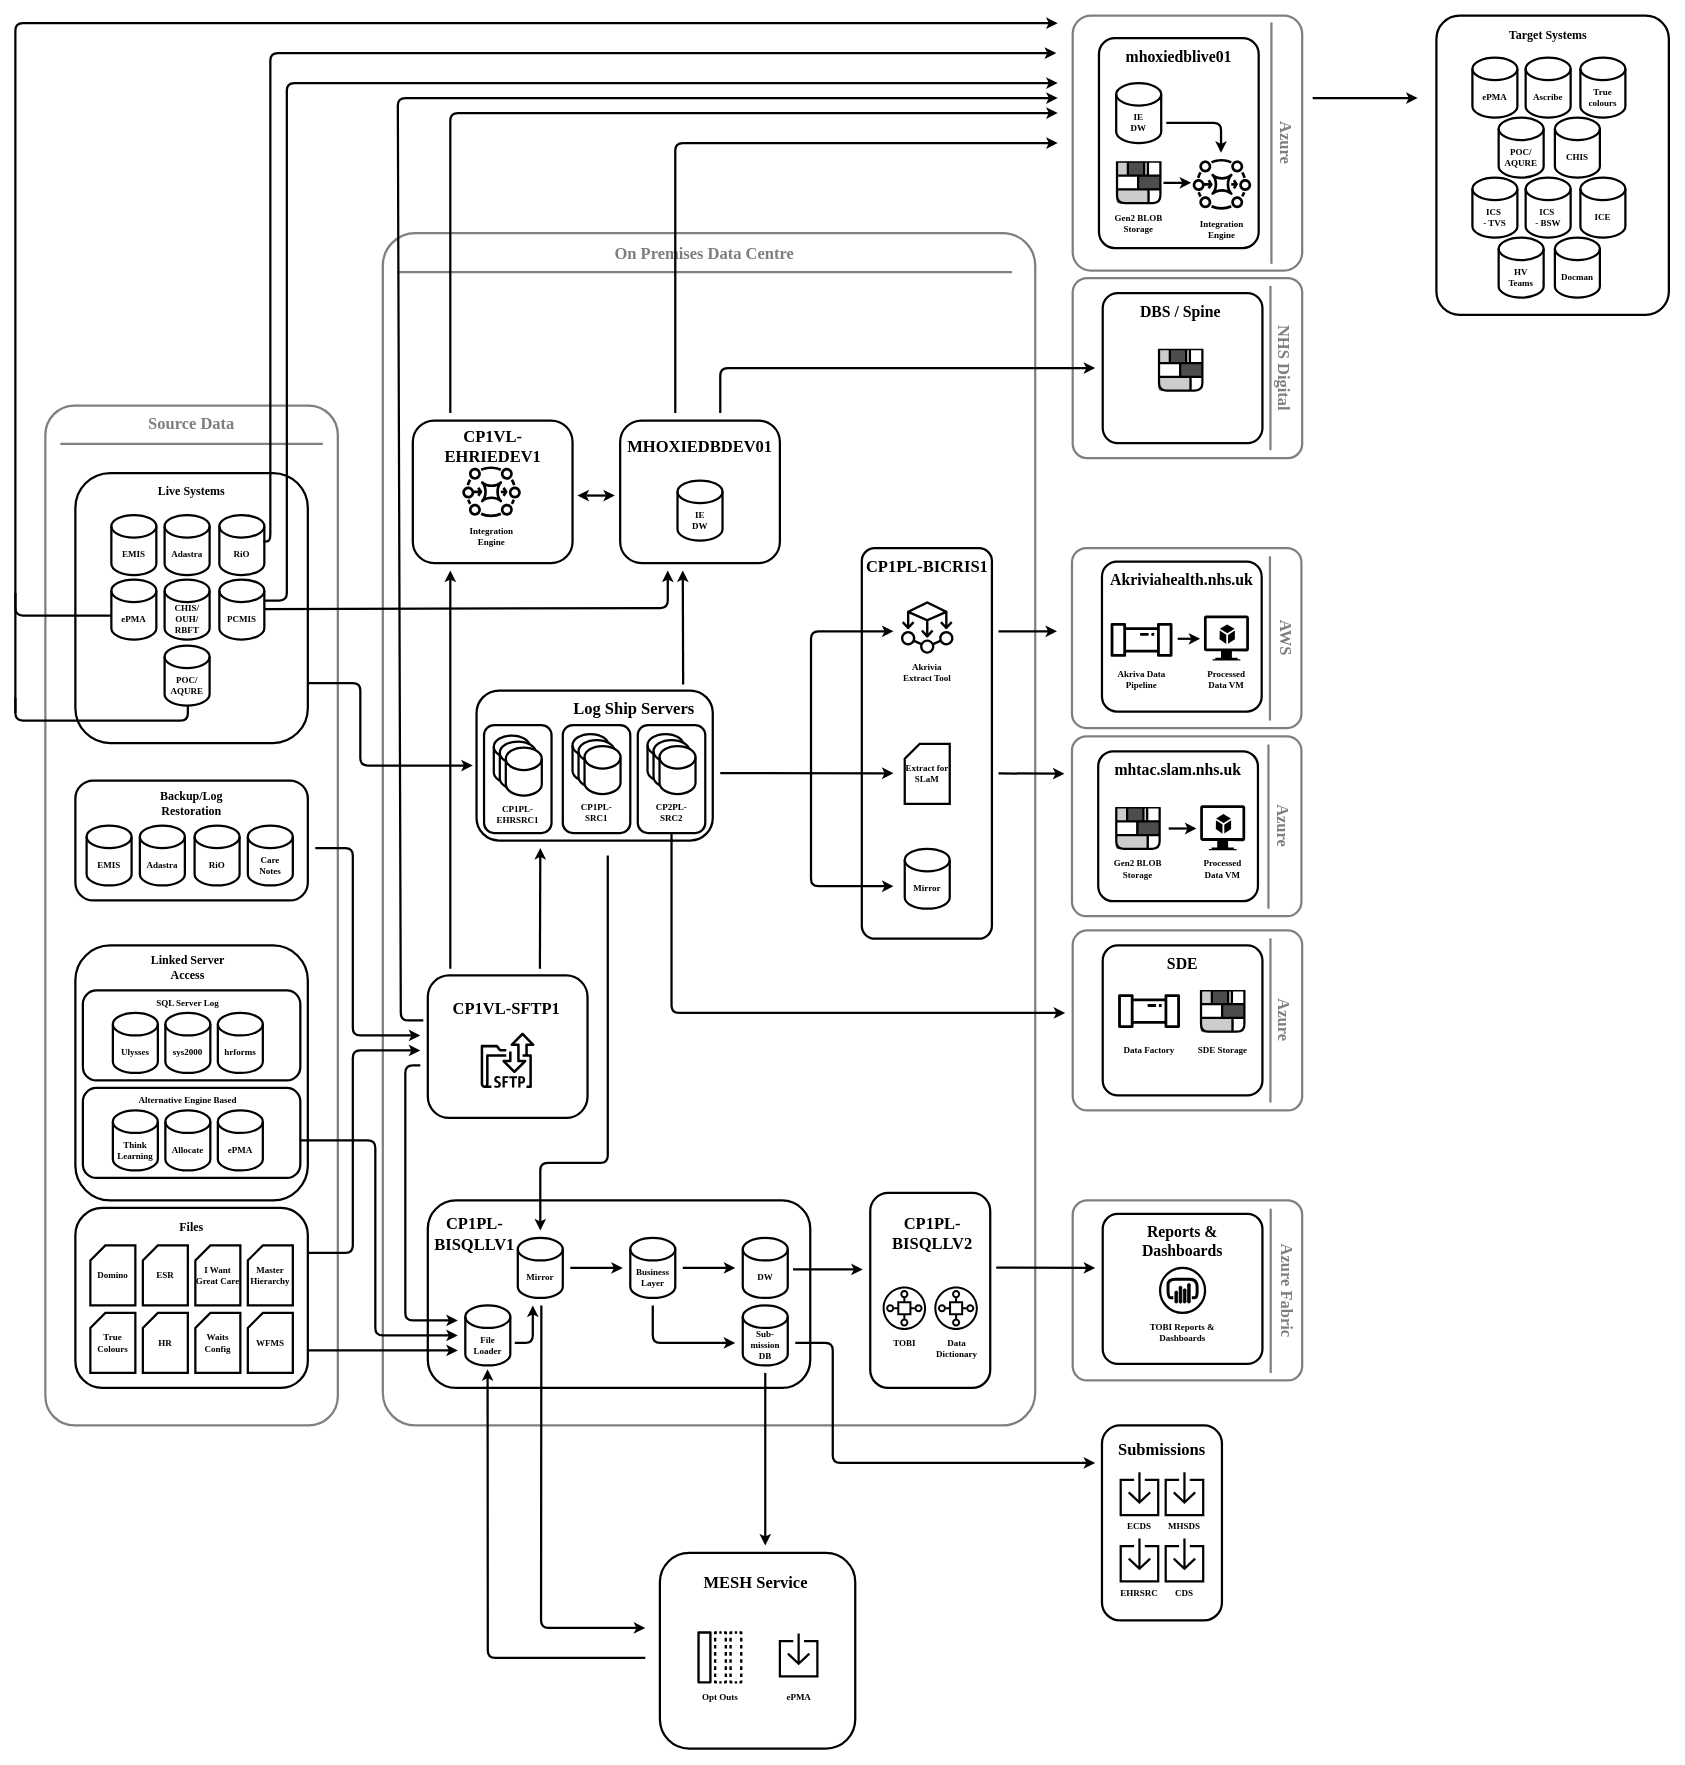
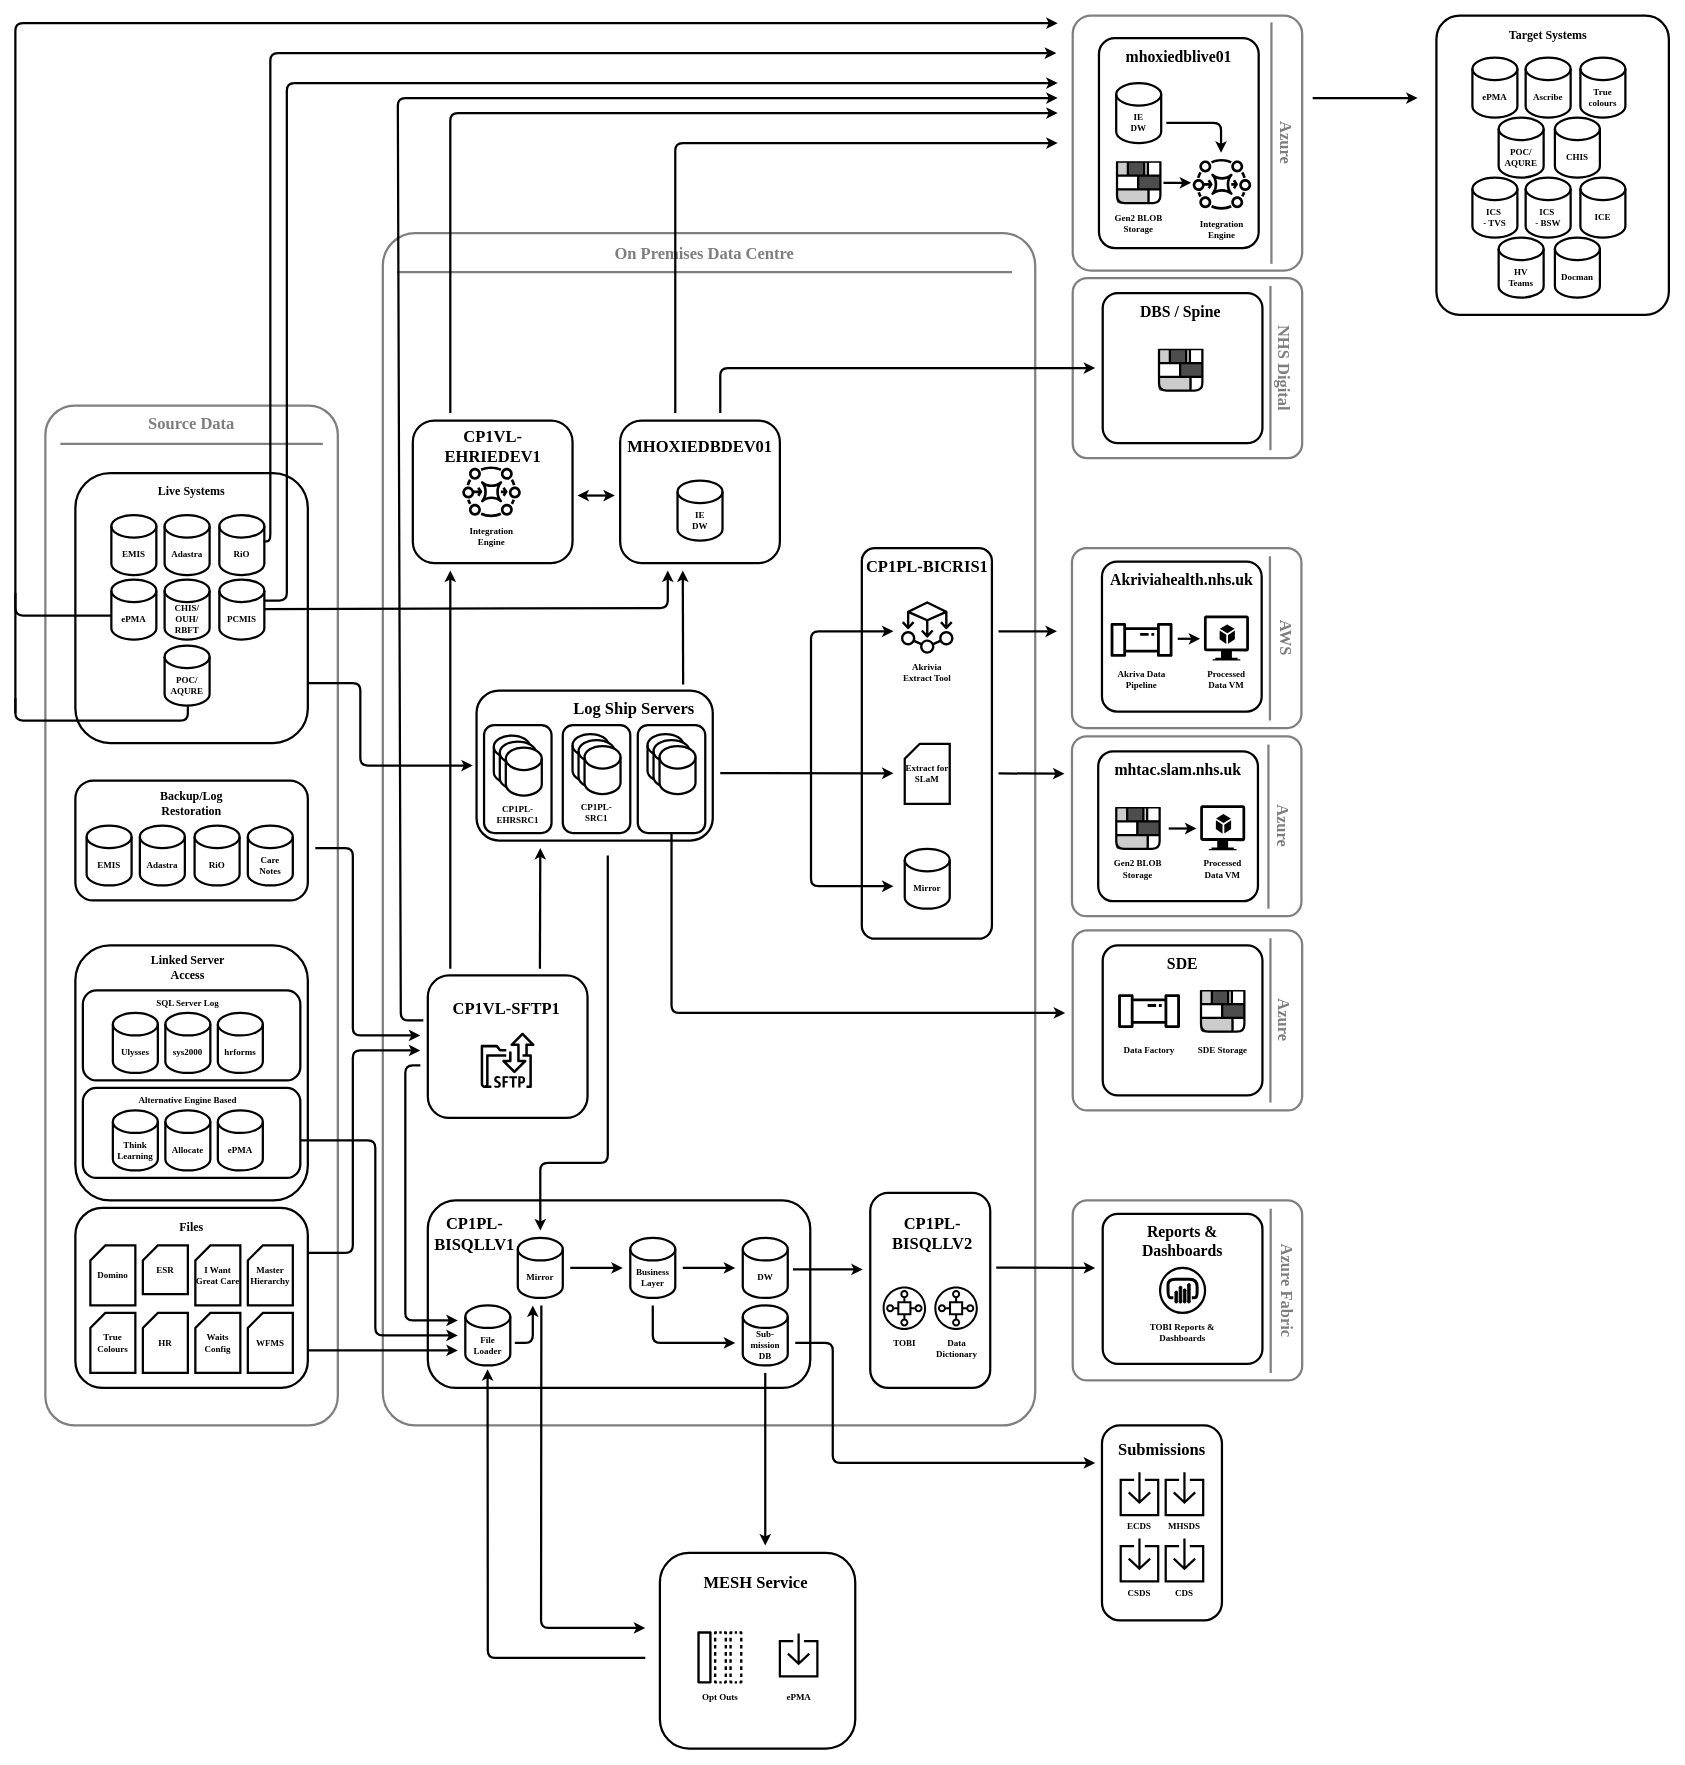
- <mxCell id="200" value="CP2PL-SRC2" style="text;align=center;verticalAlign=middle;whiteSpace=wrap;rounded=0;fontFamily=Nova Round;fontStyle=1" vertex="1" parent="195"><mxGeometry x="2" y="90" width="60" height="30" as="geometry" /></mxCell>
- <mxCell id="103" value="&lt;font face=&quot;Nova Round&quot;&gt;&lt;b&gt;ESR&lt;/b&gt;&lt;/font&gt;" style="shape=card;whiteSpace=wrap;html=1;strokeWidth=3;size=20;" vertex="1" parent="99"><mxGeometry x="90" y="50" width="60" height="80" as="geometry" /></mxCell>
+ <mxCell id="103" value="&lt;font face=&quot;Nova Round&quot;&gt;&lt;b&gt;ESR&lt;/b&gt;&lt;/font&gt;" style="shape=card;whiteSpace=wrap;html=1;strokeWidth=3;size=20;" vertex="1" parent="99"><mxGeometry x="90" y="50" width="60" height="65" as="geometry" /></mxCell>
- <mxCell id="39" value="EHRSRC" style="text;html=1;align=center;verticalAlign=middle;whiteSpace=wrap;rounded=0;fontStyle=1;fontFamily=Nova Round;" vertex="1" parent="35"><mxGeometry y="145.6" width="60" height="31.2" as="geometry" /></mxCell>
+ <mxCell id="39" value="CSDS" style="text;html=1;align=center;verticalAlign=middle;whiteSpace=wrap;rounded=0;fontStyle=1;fontFamily=Nova Round;" vertex="1" parent="35"><mxGeometry y="145.6" width="60" height="31.2" as="geometry" /></mxCell>
